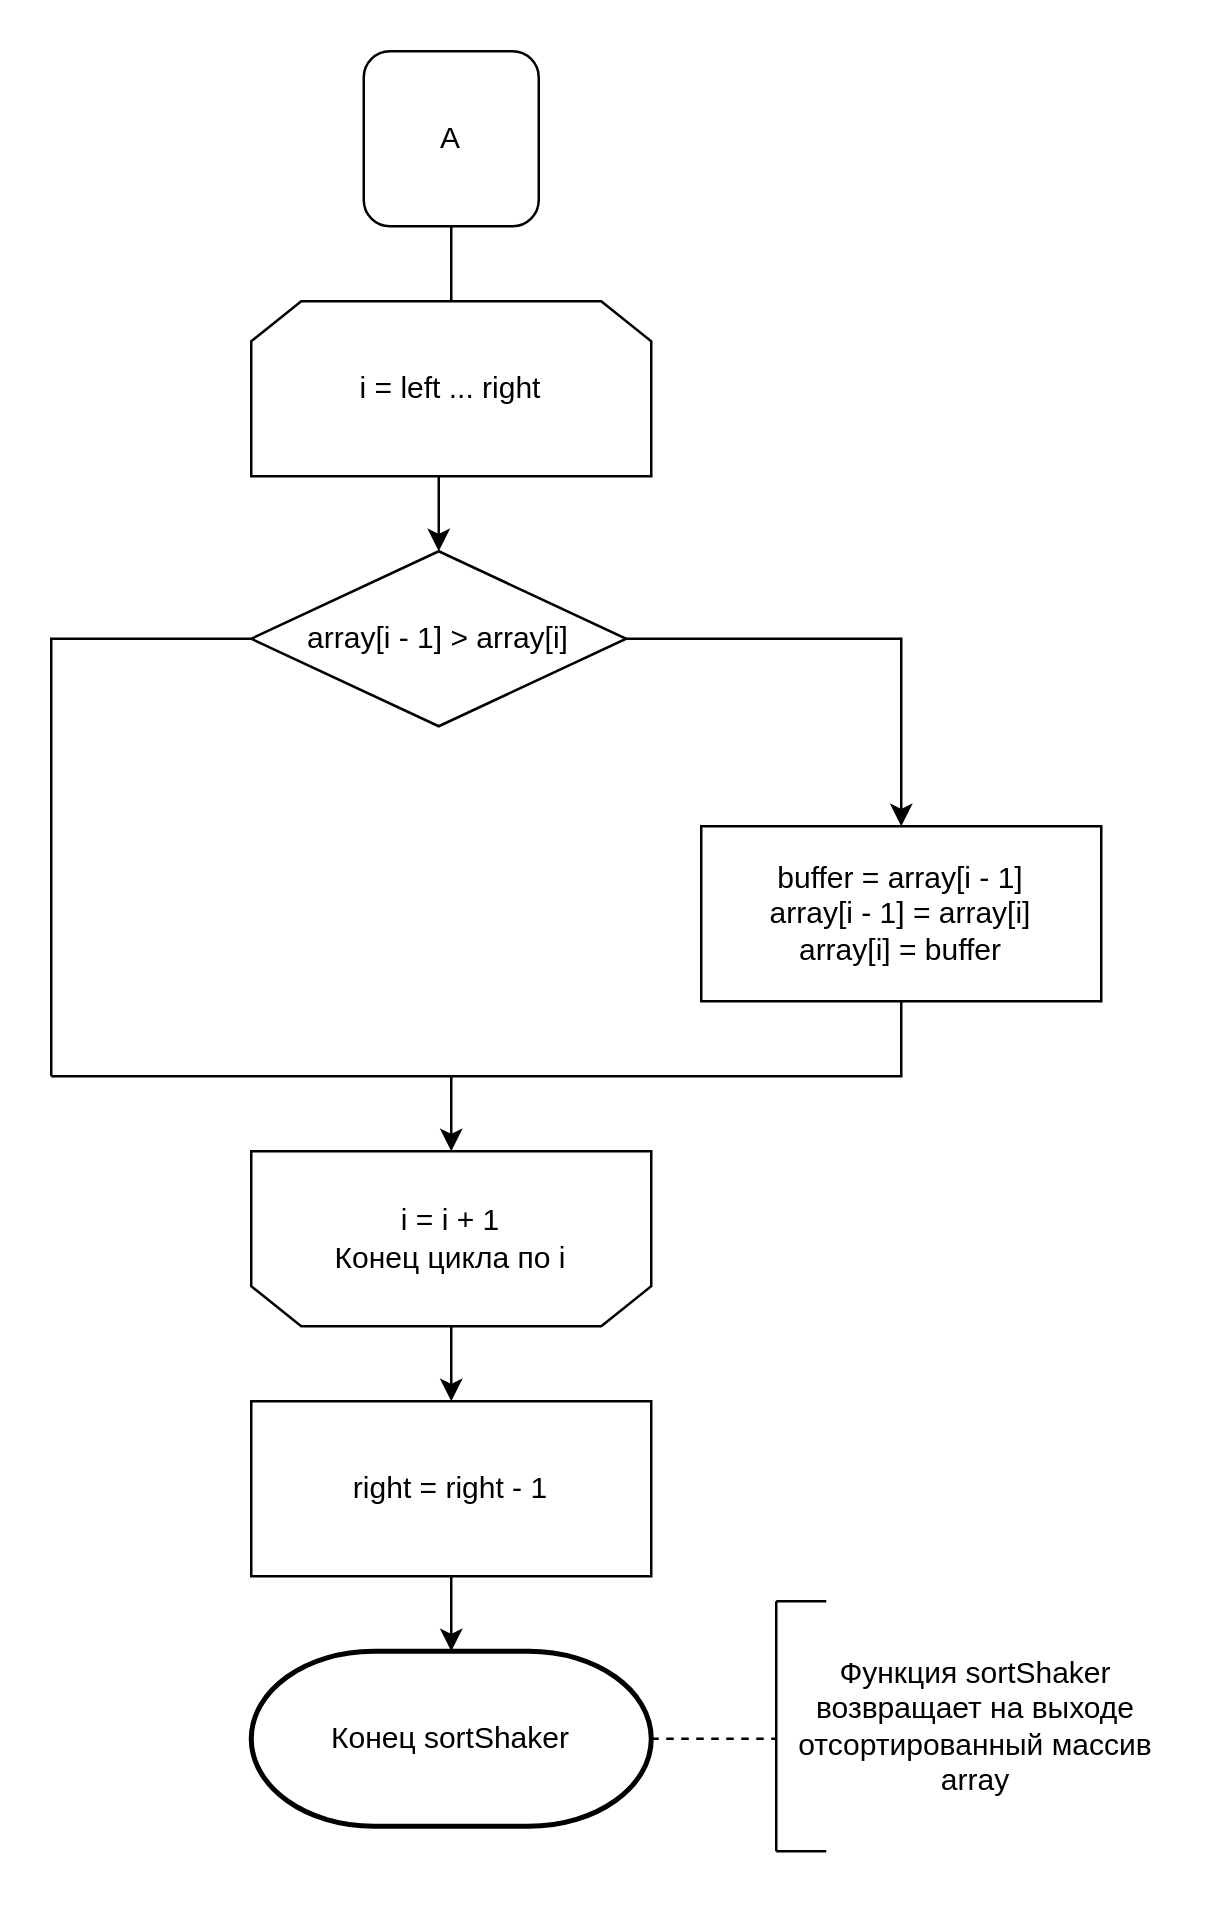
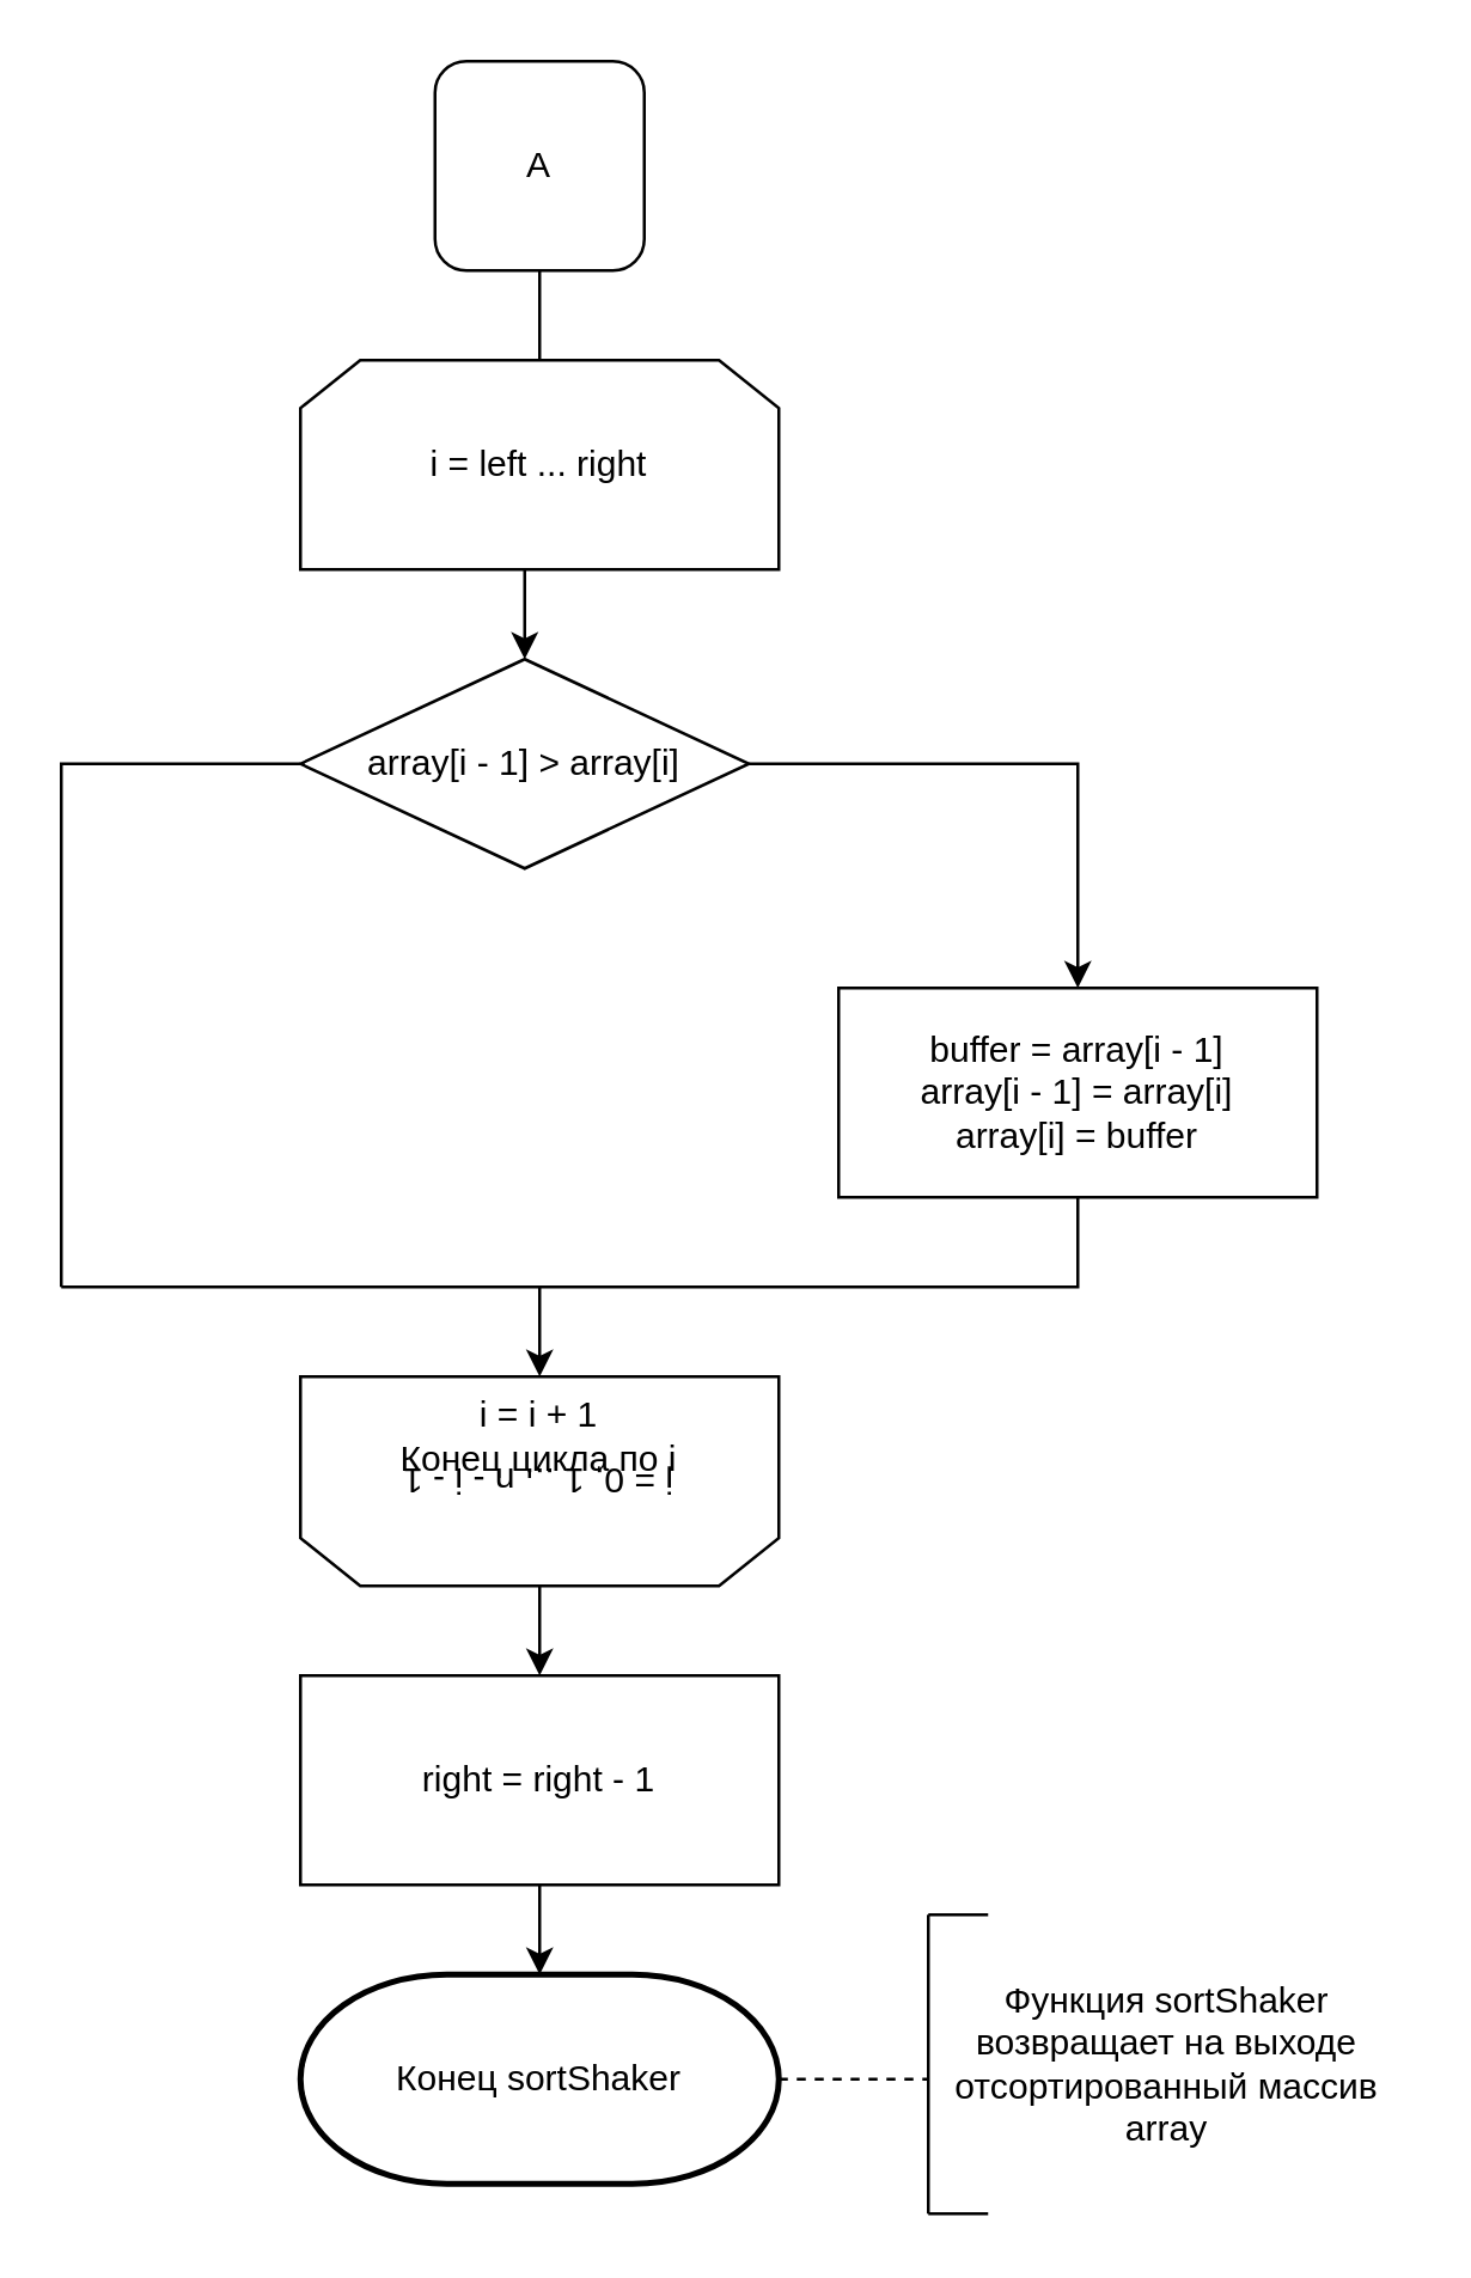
- <mxCell id="17" value="i = i + 1&lt;br&gt;Конец цикла по i" style="text;html=1;align=center;verticalAlign=middle;whiteSpace=wrap;rounded=0;shadow=0;sketch=0;fillColor=#ffffff;" vertex="1" parent="1"><mxGeometry x="120" y="485" width="120" height="20" as="geometry" /></mxCell>
+ <mxCell id="17" value="i = i + 1&lt;br&gt;Конец цикла по i" style="text;html=1;align=center;verticalAlign=middle;whiteSpace=wrap;rounded=0;shadow=0;sketch=0;fillColor=#ffffff;" vertex="1" parent="1"><mxGeometry x="120" y="470" width="120" height="20" as="geometry" /></mxCell>
